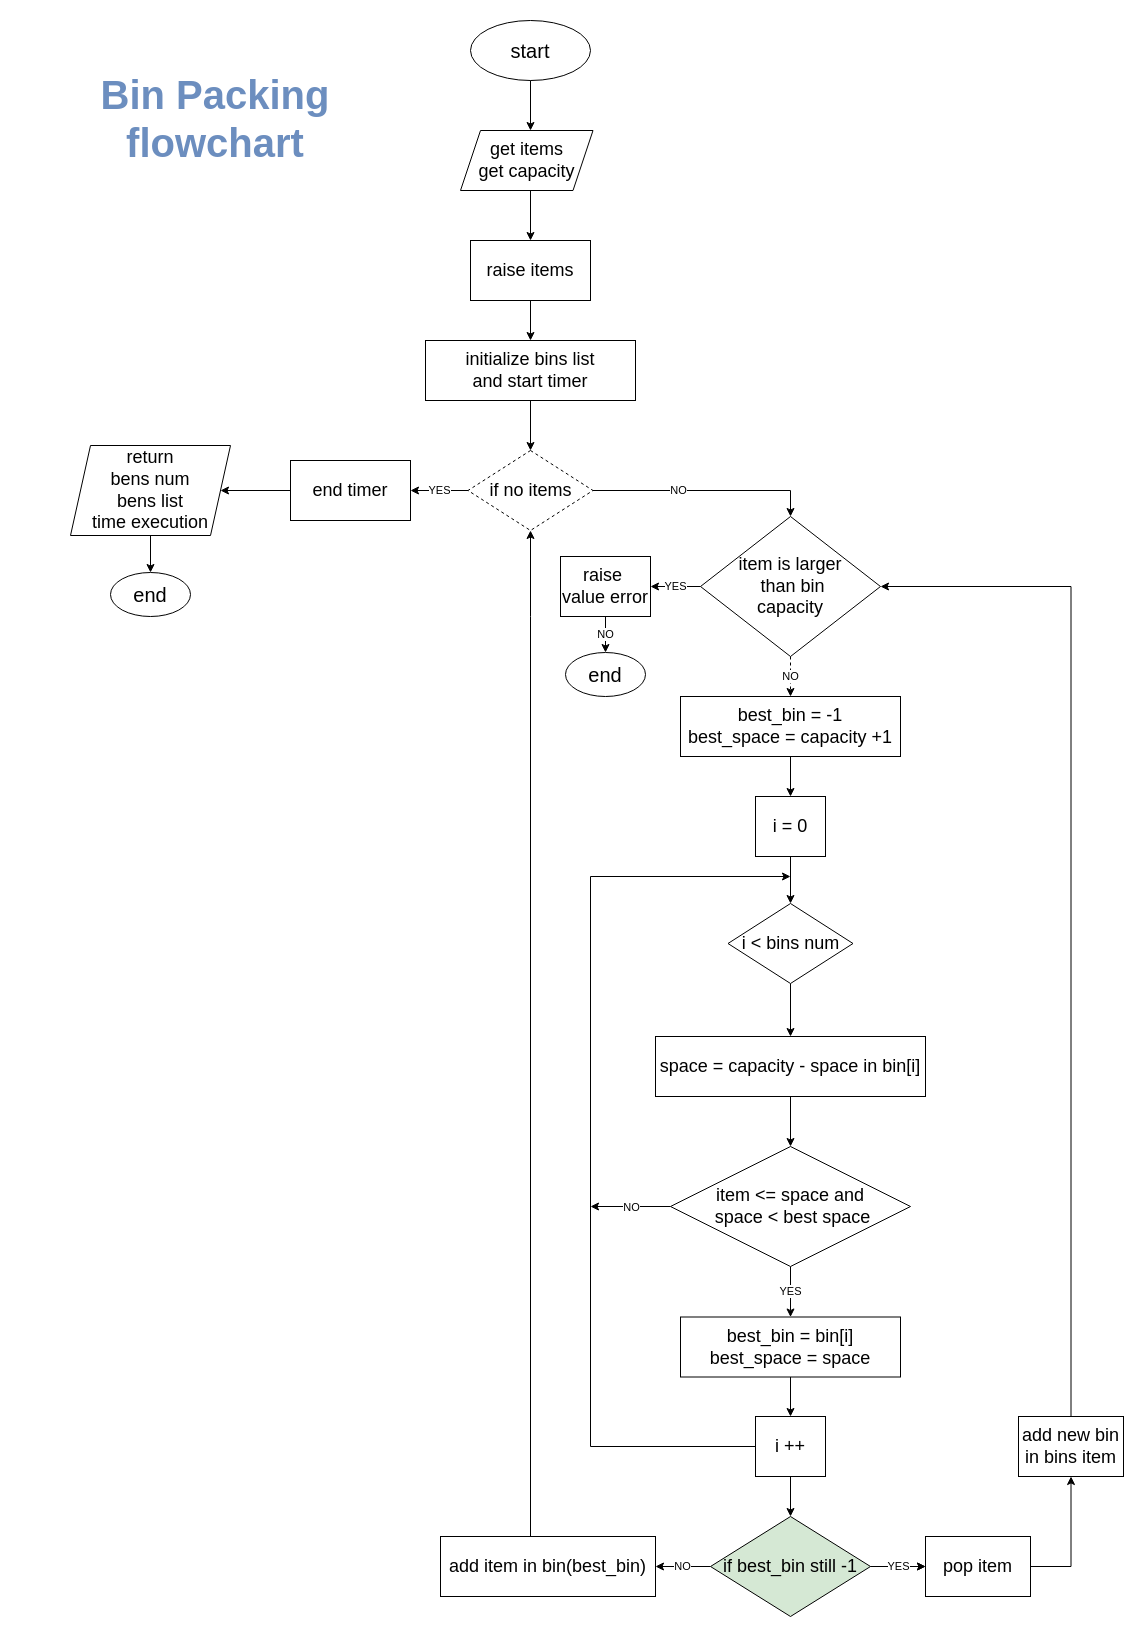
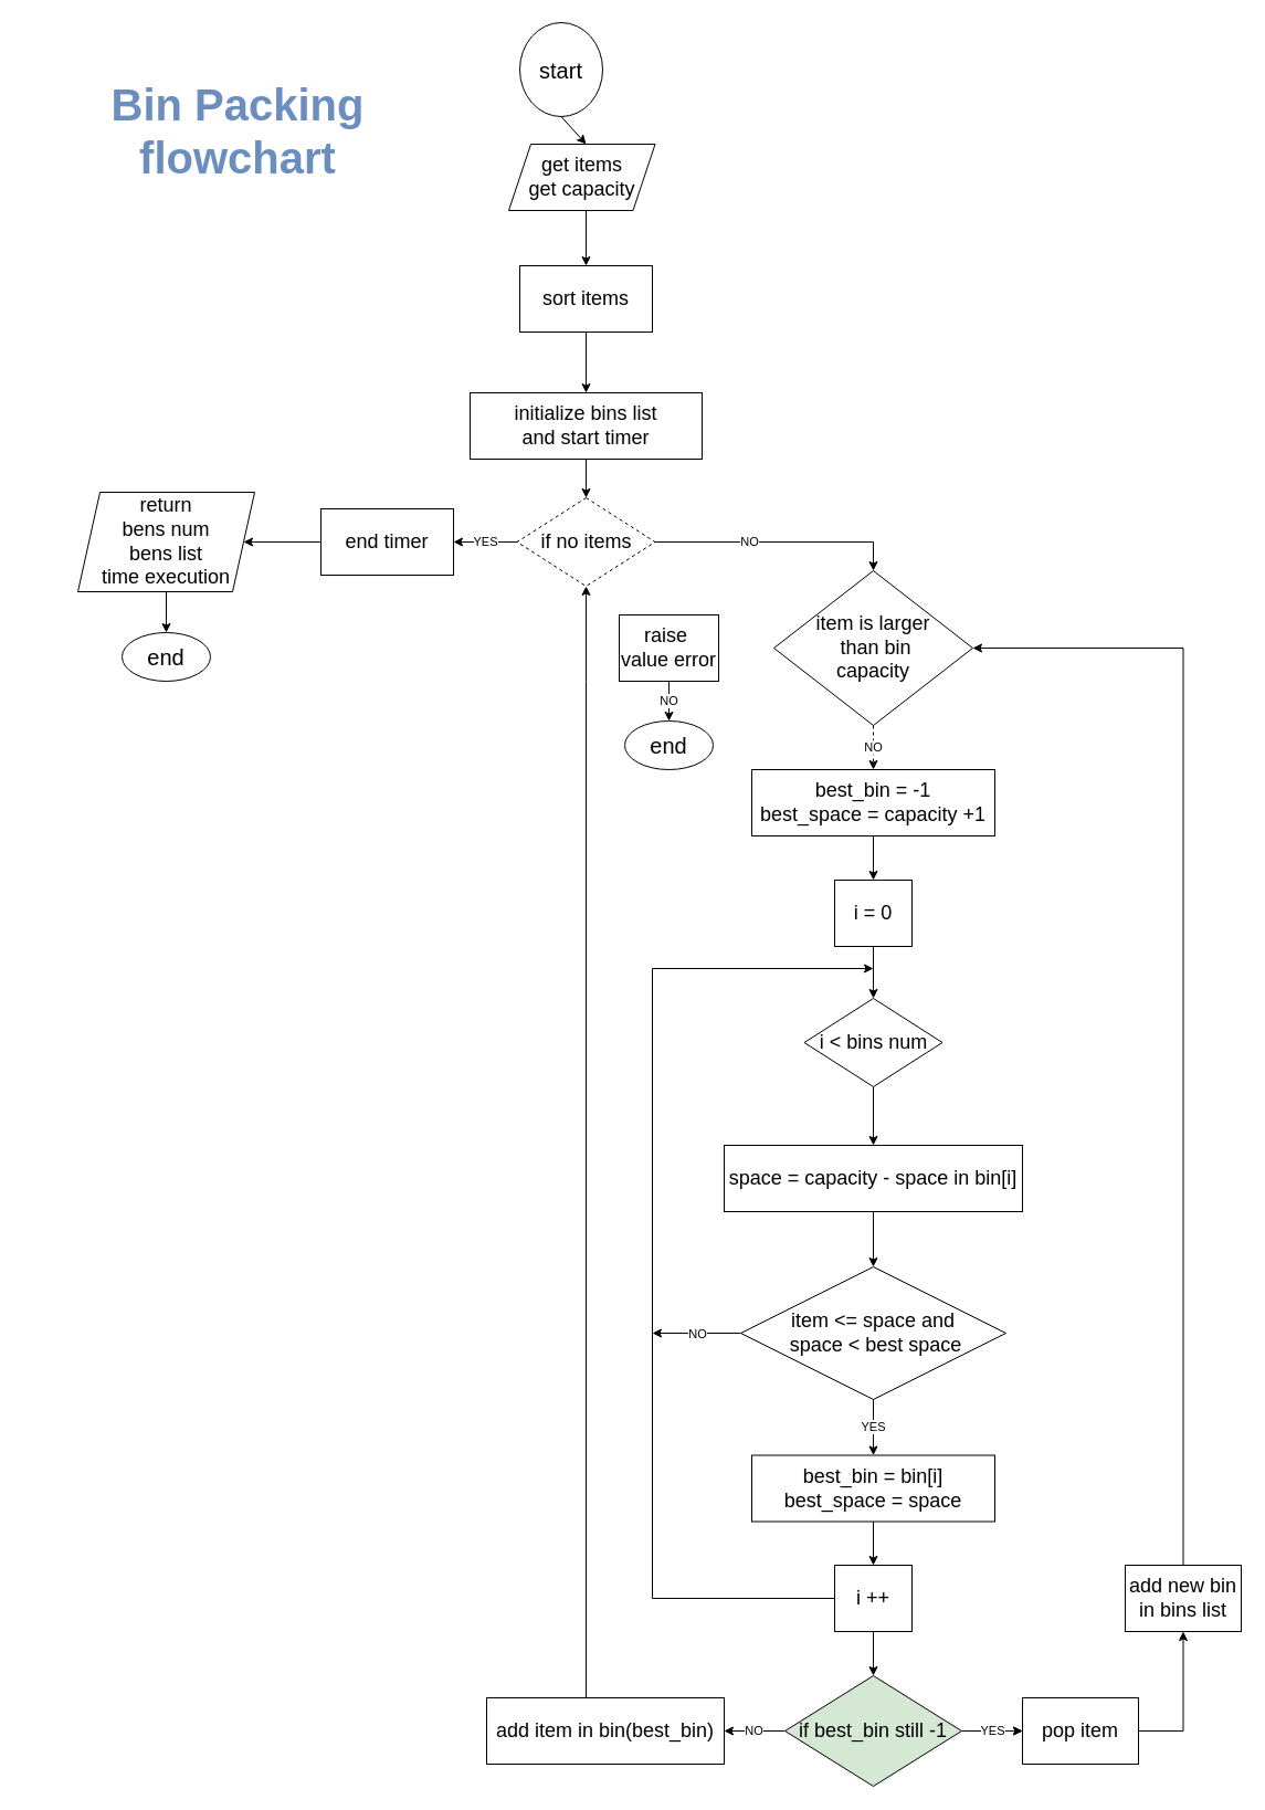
- <mxCell id="2" value="&lt;font style=&quot;font-size: 20px;&quot;&gt;start&lt;/font&gt;" style="ellipse;whiteSpace=wrap;html=1;" parent="1" vertex="1"><mxGeometry x="470" y="20" width="120" height="60" as="geometry" /></mxCell>
+ <mxCell id="2" value="&lt;font style=&quot;font-size: 20px;&quot;&gt;start&lt;/font&gt;" style="ellipse;whiteSpace=wrap;html=1;" parent="1" vertex="1"><mxGeometry x="470" y="20" width="75" height="85" as="geometry" /></mxCell>
- <mxCell id="5" value="&lt;span style=&quot;font-size: 18px;&quot;&gt;raise items&lt;/span&gt;" style="rounded=0;whiteSpace=wrap;html=1;" parent="1" vertex="1"><mxGeometry x="470" y="240" width="120" height="60" as="geometry" /></mxCell>
+ <mxCell id="5" value="&lt;span style=&quot;font-size: 18px;&quot;&gt;sort items&lt;/span&gt;" style="rounded=0;whiteSpace=wrap;html=1;" parent="1" vertex="1"><mxGeometry x="470" y="240" width="120" height="60" as="geometry" /></mxCell>
- <mxCell id="43" value="&lt;span style=&quot;font-size: 18px;&quot;&gt;initialize&amp;nbsp;bins list&lt;br&gt;and start timer&lt;br&gt;&lt;/span&gt;" style="rounded=0;whiteSpace=wrap;html=1;" parent="1" vertex="1"><mxGeometry x="425" y="340" width="210" height="60" as="geometry" /></mxCell>
+ <mxCell id="43" value="&lt;span style=&quot;font-size: 18px;&quot;&gt;initialize&amp;nbsp;bins list&lt;br&gt;and start timer&lt;br&gt;&lt;/span&gt;" style="rounded=0;whiteSpace=wrap;html=1;" parent="1" vertex="1"><mxGeometry x="425" y="355" width="210" height="60" as="geometry" /></mxCell>
- <mxCell id="13" value="YES" style="endArrow=classic;html=1;rounded=0;exitX=0;exitY=0.5;exitDx=0;exitDy=0;entryX=1;entryY=0.5;entryDx=0;entryDy=0;" parent="1" source="10" target="11" edge="1"><mxGeometry width="50" height="50" relative="1" as="geometry"><mxPoint x="480" y="582" as="sourcePoint" /><mxPoint x="150" y="466" as="targetPoint" /></mxGeometry></mxCell>
- <mxCell id="40" value="&lt;span style=&quot;font-size: 18px;&quot;&gt;add new bin&lt;br&gt;in bins item&lt;br&gt;&lt;/span&gt;" style="whiteSpace=wrap;html=1;" parent="1" vertex="1"><mxGeometry x="1018" y="1416" width="105" height="60" as="geometry" /></mxCell>
+ <mxCell id="40" value="&lt;span style=&quot;font-size: 18px;&quot;&gt;add new bin&lt;br&gt;in bins list&lt;br&gt;&lt;/span&gt;" style="whiteSpace=wrap;html=1;" parent="1" vertex="1"><mxGeometry x="1018" y="1416" width="105" height="60" as="geometry" /></mxCell>
